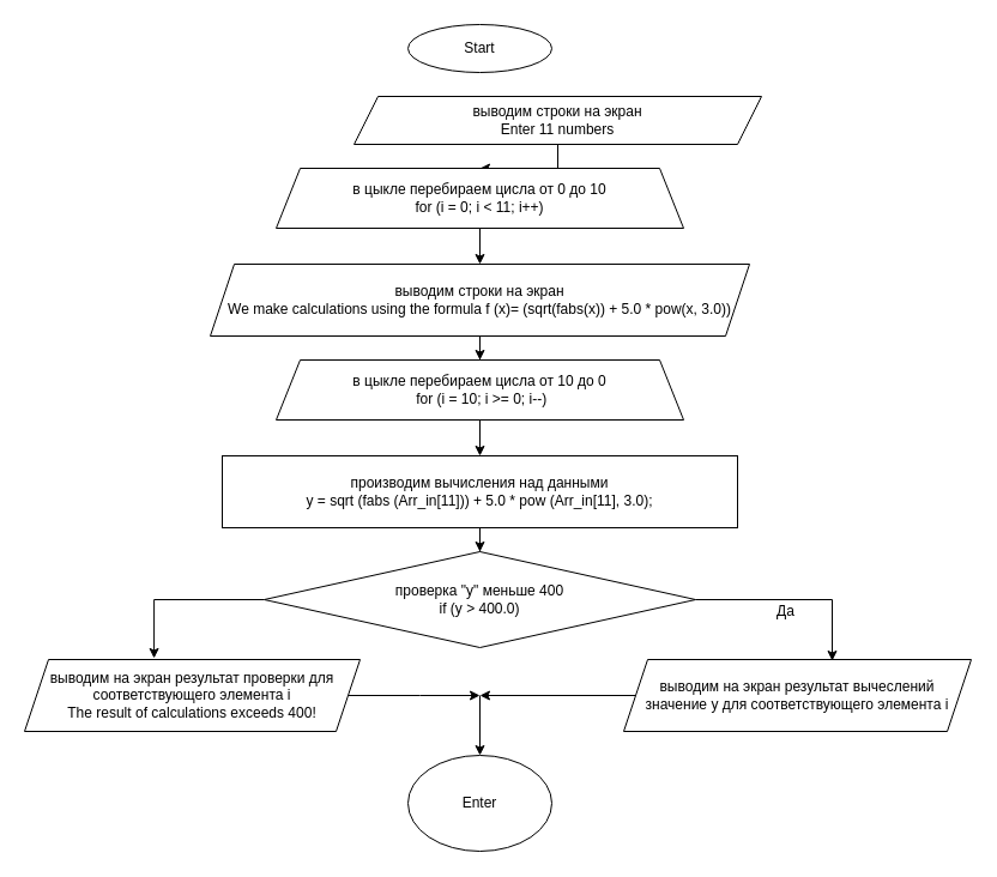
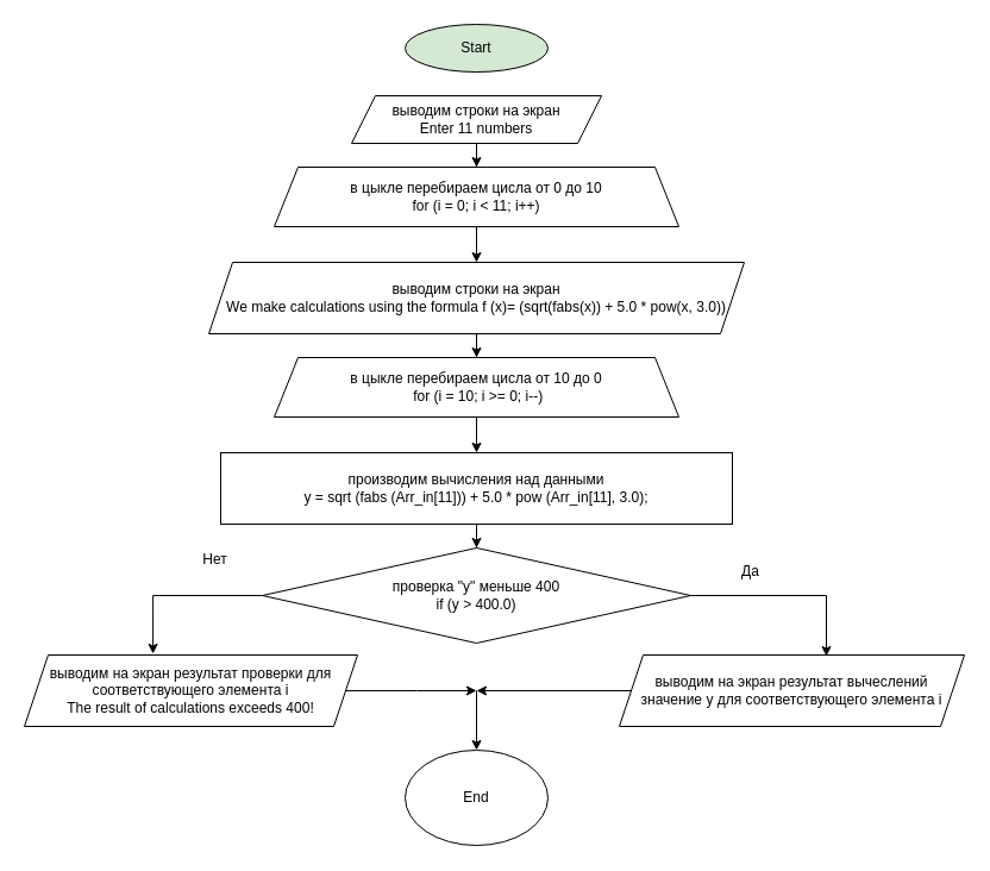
- <mxCell id="2" value="Start" style="ellipse;whiteSpace=wrap;html=1;" vertex="1" parent="1"><mxGeometry x="340" width="120" height="40" as="geometry" y="20" /></mxCell>
+ <mxCell id="2" value="Start" style="ellipse;whiteSpace=wrap;html=1;fillColor=#d5e8d4;" vertex="1" parent="1"><mxGeometry x="340" width="120" height="40" as="geometry" y="20" /></mxCell>
- <mxCell id="4" value="&lt;div&gt;выводим строки на экран&lt;/div&gt;&lt;div&gt;Enter 11 numbers&lt;br&gt;&lt;/div&gt;" style="shape=parallelogram;perimeter=parallelogramPerimeter;whiteSpace=wrap;html=1;fixedSize=1;" vertex="1" parent="1"><mxGeometry x="295" y="80" width="340" height="40" as="geometry" /></mxCell>
+ <mxCell id="4" value="&lt;div&gt;выводим строки на экран&lt;/div&gt;&lt;div&gt;Enter 11 numbers&lt;br&gt;&lt;/div&gt;" style="shape=parallelogram;perimeter=parallelogramPerimeter;whiteSpace=wrap;html=1;fixedSize=1;" vertex="1" parent="1"><mxGeometry x="295" y="80" width="210" height="40" as="geometry" /></mxCell>
+ <mxCell id="20" value="Нет" style="text;html=1;align=center;verticalAlign=middle;resizable=0;points=[];autosize=1;strokeColor=none;" vertex="1" parent="1"><mxGeometry x="160" y="460" width="40" height="20" as="geometry" /></mxCell>
- <mxCell id="21" value="Да" style="text;html=1;align=center;verticalAlign=middle;resizable=0;points=[];autosize=1;strokeColor=none;" vertex="1" parent="1"><mxGeometry x="640" y="500" width="30" height="20" as="geometry" /></mxCell>
+ <mxCell id="21" value="Да" style="text;html=1;align=center;verticalAlign=middle;resizable=0;points=[];autosize=1;strokeColor=none;" vertex="1" parent="1"><mxGeometry x="615" y="470" width="30" height="20" as="geometry" /></mxCell>
- <mxCell id="22" value="Enter" style="ellipse;whiteSpace=wrap;html=1;" vertex="1" parent="1"><mxGeometry x="340" y="630" width="120" height="80" as="geometry" /></mxCell>
+ <mxCell id="22" value="End" style="ellipse;whiteSpace=wrap;html=1;" vertex="1" parent="1"><mxGeometry x="340" y="630" width="120" height="80" as="geometry" /></mxCell>
